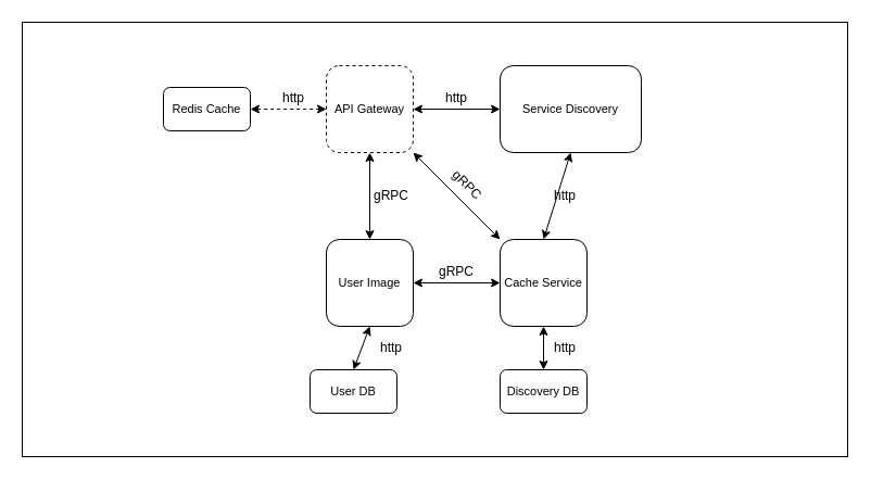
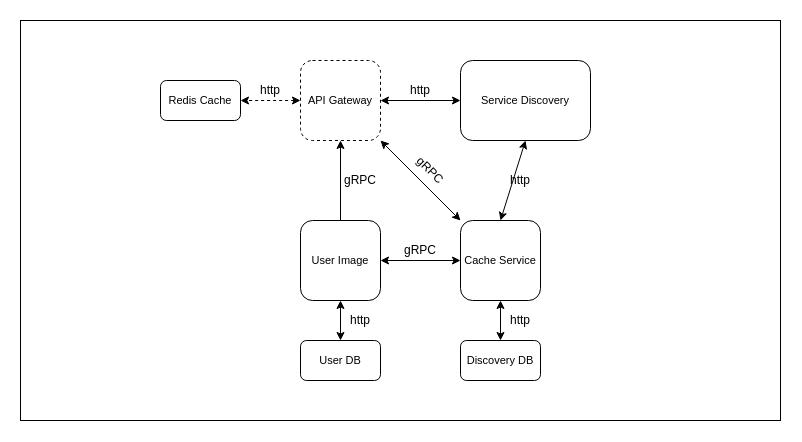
- <mxCell id="12" value="&lt;font style=&quot;font-size: 11px;&quot;&gt;Redis Cache&lt;/font&gt;" style="rounded=1;whiteSpace=wrap;html=1;" vertex="1" parent="1"><mxGeometry x="150" y="80" width="80" height="40" as="geometry" /></mxCell>
+ <mxCell id="12" value="&lt;font style=&quot;font-size: 11px;&quot;&gt;Redis Cache&lt;/font&gt;" style="rounded=1;whiteSpace=wrap;html=1;" vertex="1" parent="1"><mxGeometry x="160" y="80" width="80" height="40" as="geometry" /></mxCell>
- <mxCell id="7" style="rounded=0;orthogonalLoop=1;jettySize=auto;html=1;exitX=0.5;exitY=1;exitDx=0;exitDy=0;entryX=0.5;entryY=0;entryDx=0;entryDy=0;startArrow=classic;startFill=1;" edge="1" parent="1" source="8" target="2"><mxGeometry relative="1" as="geometry"><mxPoint x="340" y="180" as="targetPoint" /></mxGeometry></mxCell>
+ <mxCell id="7" style="rounded=0;orthogonalLoop=1;jettySize=auto;html=1;exitX=0.5;exitY=1;exitDx=0;exitDy=0;entryX=0.5;entryY=0;entryDx=0;entryDy=0;startArrow=classic;startFill=1;endArrow=none;" edge="1" parent="1" source="8" target="2"><mxGeometry relative="1" as="geometry"><mxPoint x="340" y="180" as="targetPoint" /></mxGeometry></mxCell>
- <mxCell id="14" value="&lt;font style=&quot;font-size: 11px;&quot;&gt;User DB&lt;/font&gt;" style="rounded=1;whiteSpace=wrap;html=1;" vertex="1" parent="1"><mxGeometry x="285" y="340" width="80" height="40" as="geometry" /></mxCell>
+ <mxCell id="14" value="&lt;font style=&quot;font-size: 11px;&quot;&gt;User DB&lt;/font&gt;" style="rounded=1;whiteSpace=wrap;html=1;" vertex="1" parent="1"><mxGeometry x="300" y="340" width="80" height="40" as="geometry" /></mxCell>
